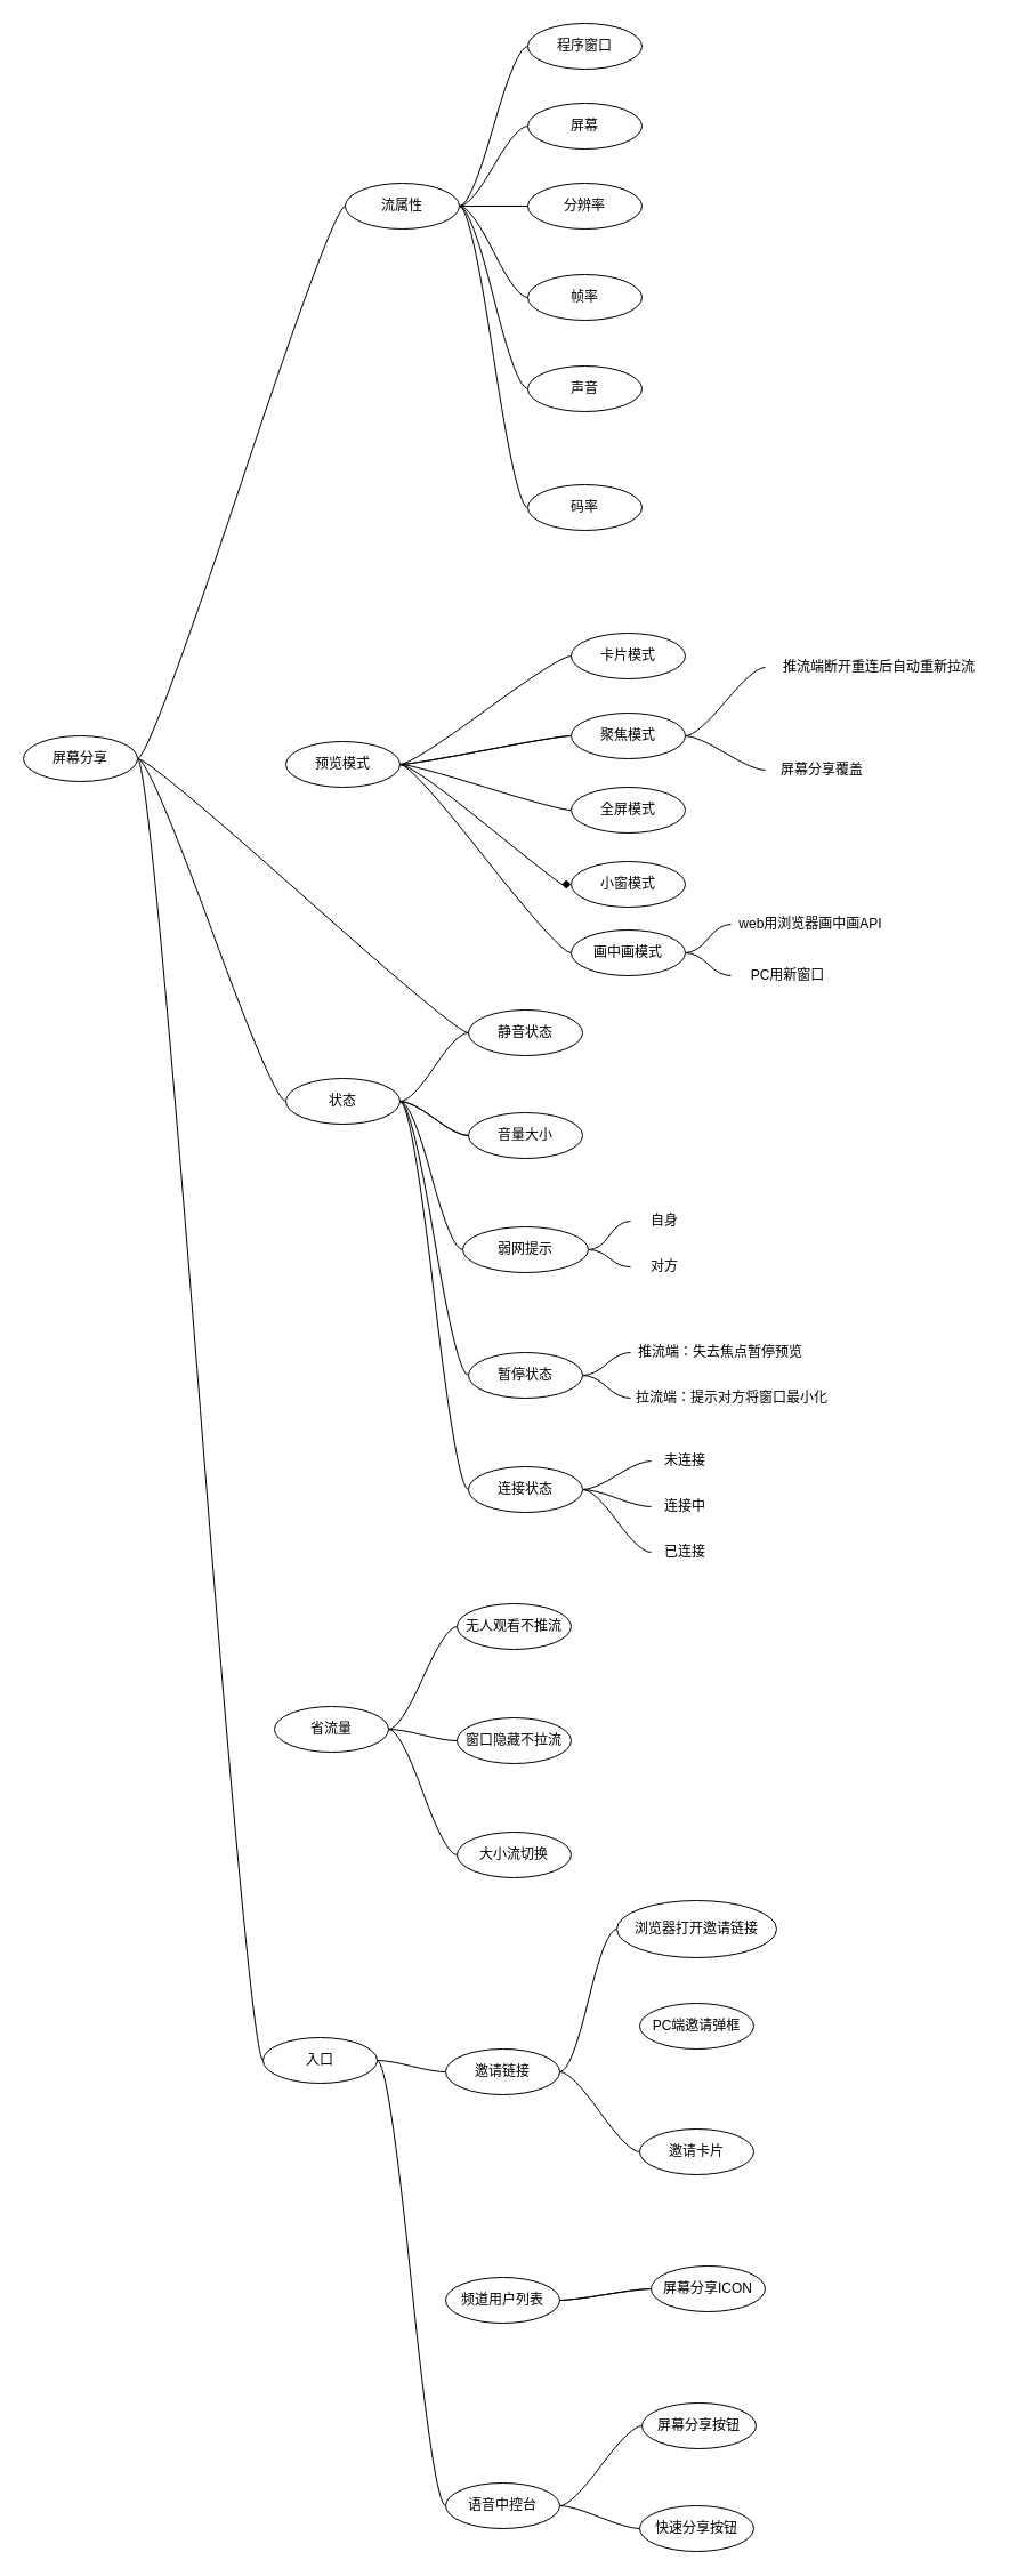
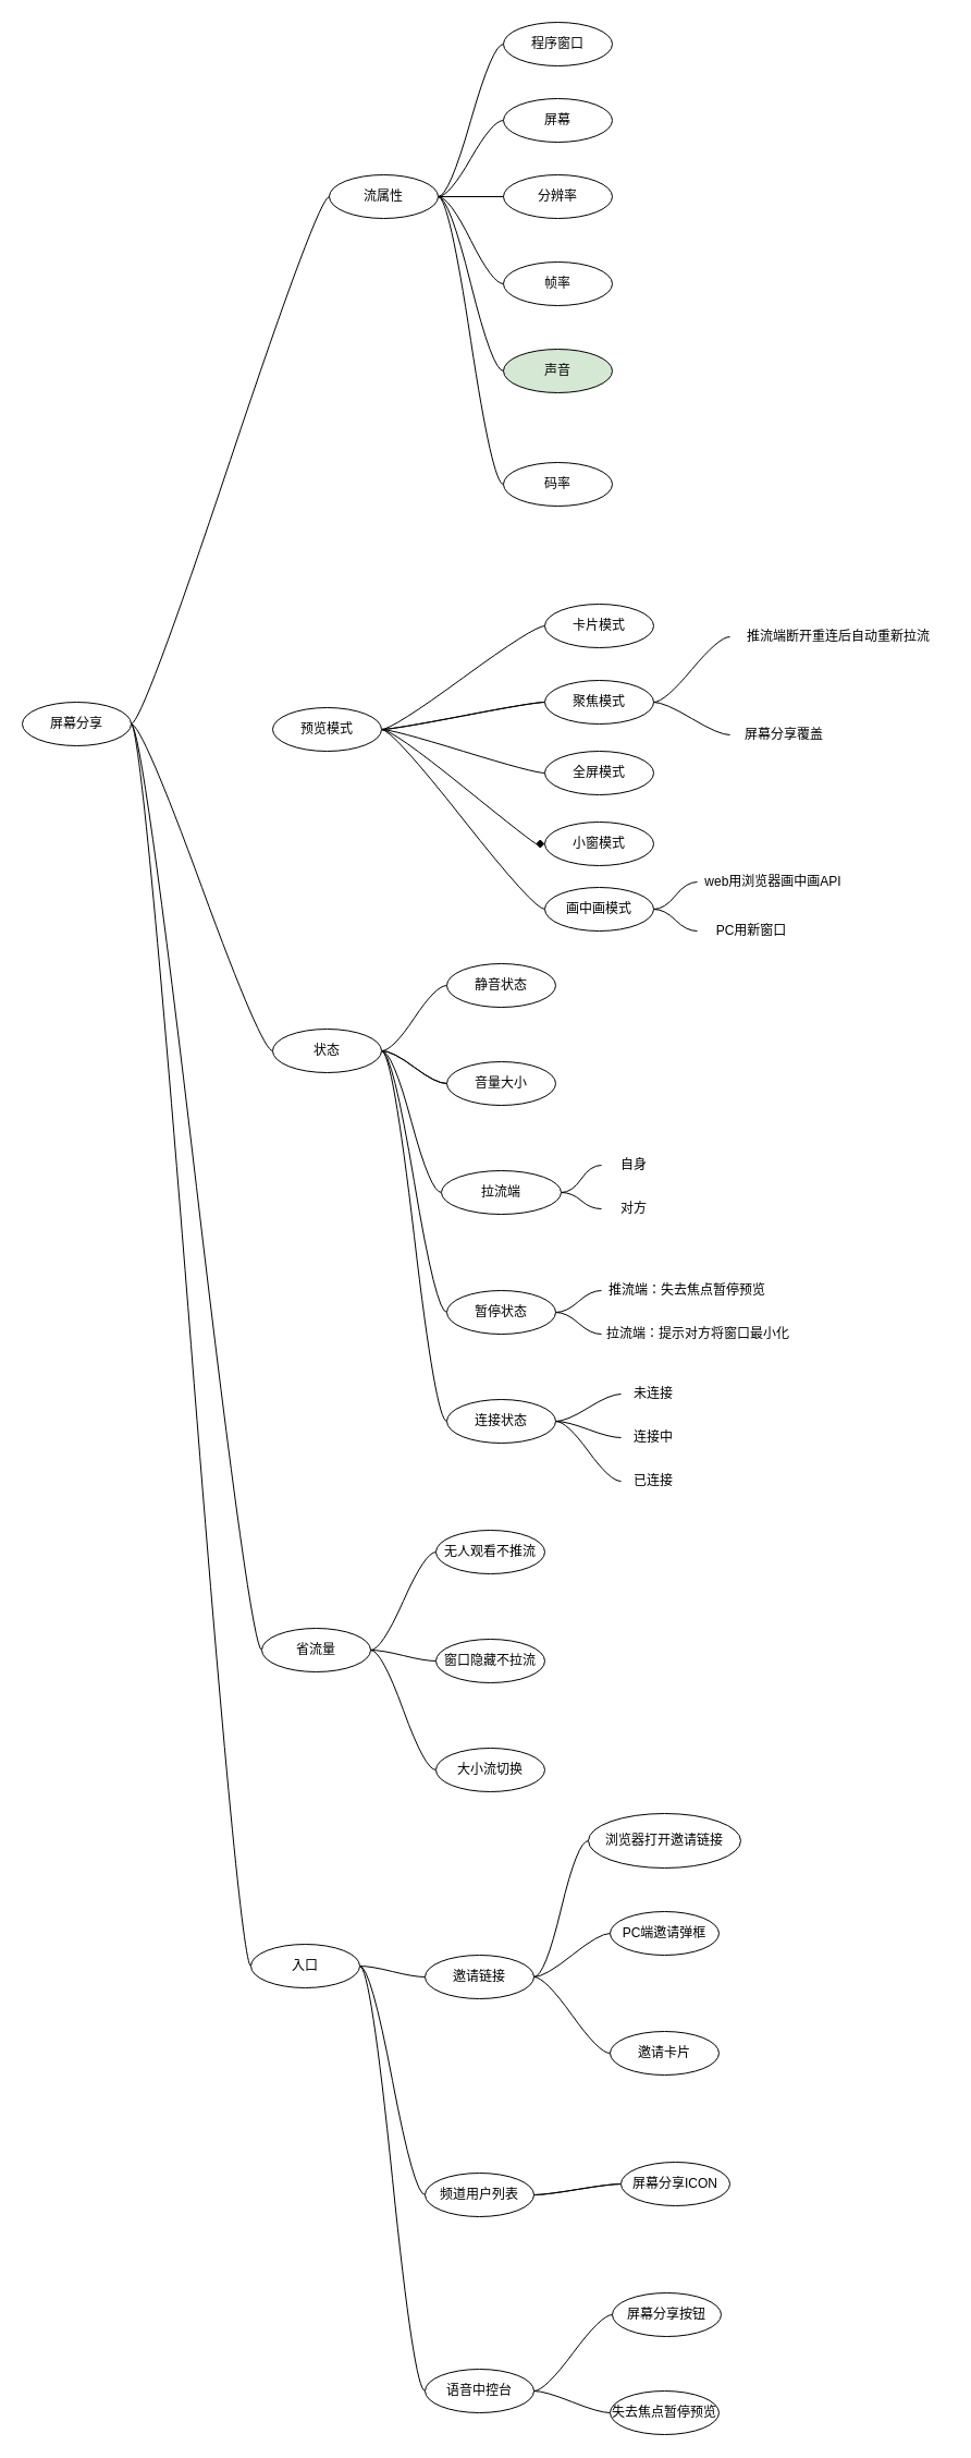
- <mxCell id="20" value="声音" style="ellipse;whiteSpace=wrap;html=1;align=center;newEdgeStyle={&quot;edgeStyle&quot;:&quot;entityRelationEdgeStyle&quot;,&quot;startArrow&quot;:&quot;none&quot;,&quot;endArrow&quot;:&quot;none&quot;,&quot;segment&quot;:10,&quot;curved&quot;:1,&quot;sourcePerimeterSpacing&quot;:0,&quot;targetPerimeterSpacing&quot;:0};treeFolding=1;treeMoving=1;" vertex="1" parent="1"><mxGeometry x="462" y="320" width="100" height="40" as="geometry" /></mxCell>
+ <mxCell id="20" value="声音" style="ellipse;whiteSpace=wrap;html=1;align=center;newEdgeStyle={&quot;edgeStyle&quot;:&quot;entityRelationEdgeStyle&quot;,&quot;startArrow&quot;:&quot;none&quot;,&quot;endArrow&quot;:&quot;none&quot;,&quot;segment&quot;:10,&quot;curved&quot;:1,&quot;sourcePerimeterSpacing&quot;:0,&quot;targetPerimeterSpacing&quot;:0};treeFolding=1;treeMoving=1;fillColor=#d5e8d4;" vertex="1" parent="1"><mxGeometry x="462" y="320" width="100" height="40" as="geometry" /></mxCell>
- <mxCell id="4" value="" style="edgeStyle=entityRelationEdgeStyle;rounded=0;orthogonalLoop=1;jettySize=auto;html=1;startArrow=none;endArrow=none;segment=10;curved=1;sourcePerimeterSpacing=0;targetPerimeterSpacing=0;" edge="1" parent="1" source="6" target="44"><mxGeometry relative="1" as="geometry" /></mxCell>
+ <mxCell id="4" value="" style="edgeStyle=entityRelationEdgeStyle;rounded=0;orthogonalLoop=1;jettySize=auto;html=1;startArrow=none;endArrow=none;segment=10;curved=1;sourcePerimeterSpacing=0;targetPerimeterSpacing=0;" edge="1" parent="1" source="6" target="59"><mxGeometry relative="1" as="geometry" /></mxCell>
- <mxCell id="48" value="弱网提示" style="ellipse;whiteSpace=wrap;html=1;align=center;newEdgeStyle={&quot;edgeStyle&quot;:&quot;entityRelationEdgeStyle&quot;,&quot;startArrow&quot;:&quot;none&quot;,&quot;endArrow&quot;:&quot;none&quot;,&quot;segment&quot;:10,&quot;curved&quot;:1,&quot;sourcePerimeterSpacing&quot;:0,&quot;targetPerimeterSpacing&quot;:0};treeFolding=1;treeMoving=1;" vertex="1" parent="1"><mxGeometry x="405" y="1074" width="110" height="40" as="geometry" /></mxCell>
+ <mxCell id="48" value="拉流端" style="ellipse;whiteSpace=wrap;html=1;align=center;newEdgeStyle={&quot;edgeStyle&quot;:&quot;entityRelationEdgeStyle&quot;,&quot;startArrow&quot;:&quot;none&quot;,&quot;endArrow&quot;:&quot;none&quot;,&quot;segment&quot;:10,&quot;curved&quot;:1,&quot;sourcePerimeterSpacing&quot;:0,&quot;targetPerimeterSpacing&quot;:0};treeFolding=1;treeMoving=1;" vertex="1" parent="1"><mxGeometry x="405" y="1074" width="110" height="40" as="geometry" /></mxCell>
+ <mxCell id="71" value="" style="edgeStyle=entityRelationEdgeStyle;rounded=0;orthogonalLoop=1;jettySize=auto;html=1;startArrow=none;endArrow=none;segment=10;curved=1;sourcePerimeterSpacing=0;targetPerimeterSpacing=0;" edge="1" parent="1" source="73" target="75"><mxGeometry relative="1" as="geometry" /></mxCell>
+ <mxCell id="67" value="" style="edgeStyle=entityRelationEdgeStyle;rounded=0;orthogonalLoop=1;jettySize=auto;html=1;startArrow=none;endArrow=none;segment=10;curved=1;sourcePerimeterSpacing=0;targetPerimeterSpacing=0;" edge="1" parent="1" source="69" target="79"><mxGeometry relative="1" as="geometry" /></mxCell>
- <mxCell id="94" value="快速分享按钮" style="ellipse;whiteSpace=wrap;html=1;align=center;newEdgeStyle={&quot;edgeStyle&quot;:&quot;entityRelationEdgeStyle&quot;,&quot;startArrow&quot;:&quot;none&quot;,&quot;endArrow&quot;:&quot;none&quot;,&quot;segment&quot;:10,&quot;curved&quot;:1,&quot;sourcePerimeterSpacing&quot;:0,&quot;targetPerimeterSpacing&quot;:0};treeFolding=1;treeMoving=1;" vertex="1" parent="1"><mxGeometry x="560" y="2194" width="100" height="40" as="geometry" /></mxCell>
+ <mxCell id="94" value="失去焦点暂停预览" style="ellipse;whiteSpace=wrap;html=1;align=center;newEdgeStyle={&quot;edgeStyle&quot;:&quot;entityRelationEdgeStyle&quot;,&quot;startArrow&quot;:&quot;none&quot;,&quot;endArrow&quot;:&quot;none&quot;,&quot;segment&quot;:10,&quot;curved&quot;:1,&quot;sourcePerimeterSpacing&quot;:0,&quot;targetPerimeterSpacing&quot;:0};treeFolding=1;treeMoving=1;" vertex="1" parent="1"><mxGeometry x="560" y="2194" width="100" height="40" as="geometry" /></mxCell>
